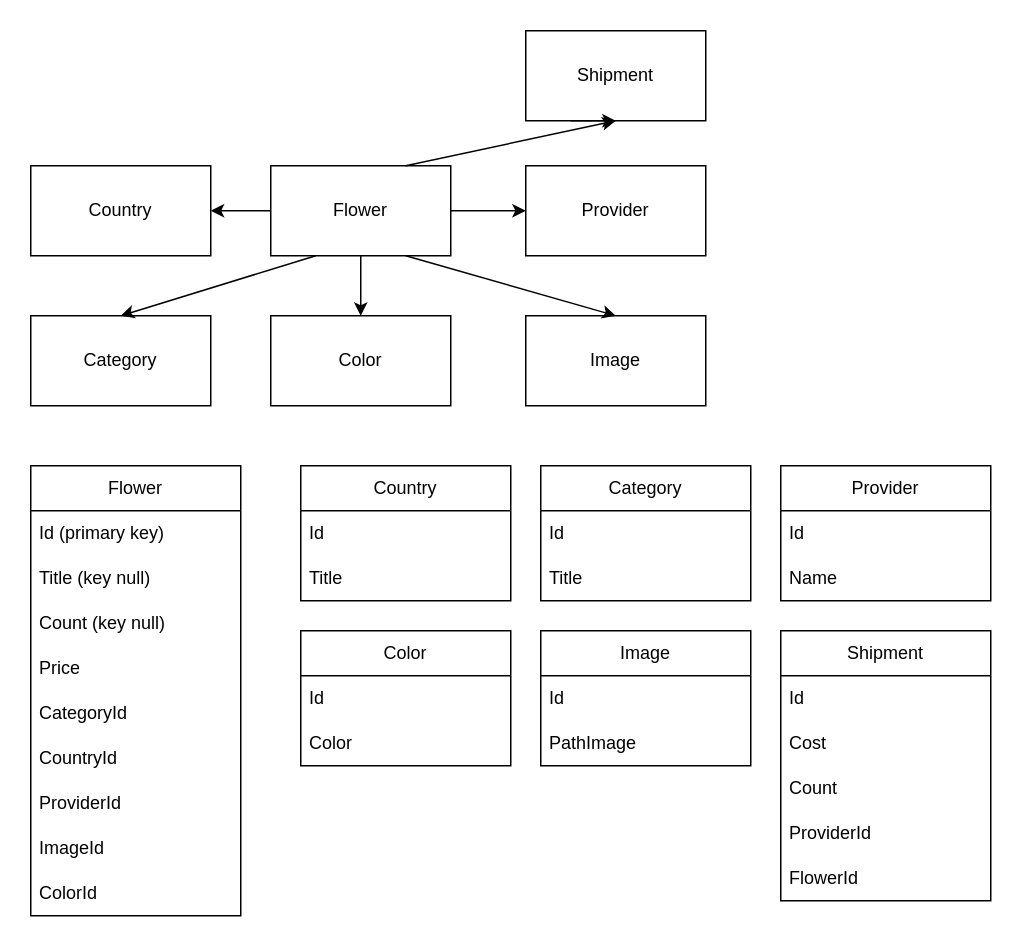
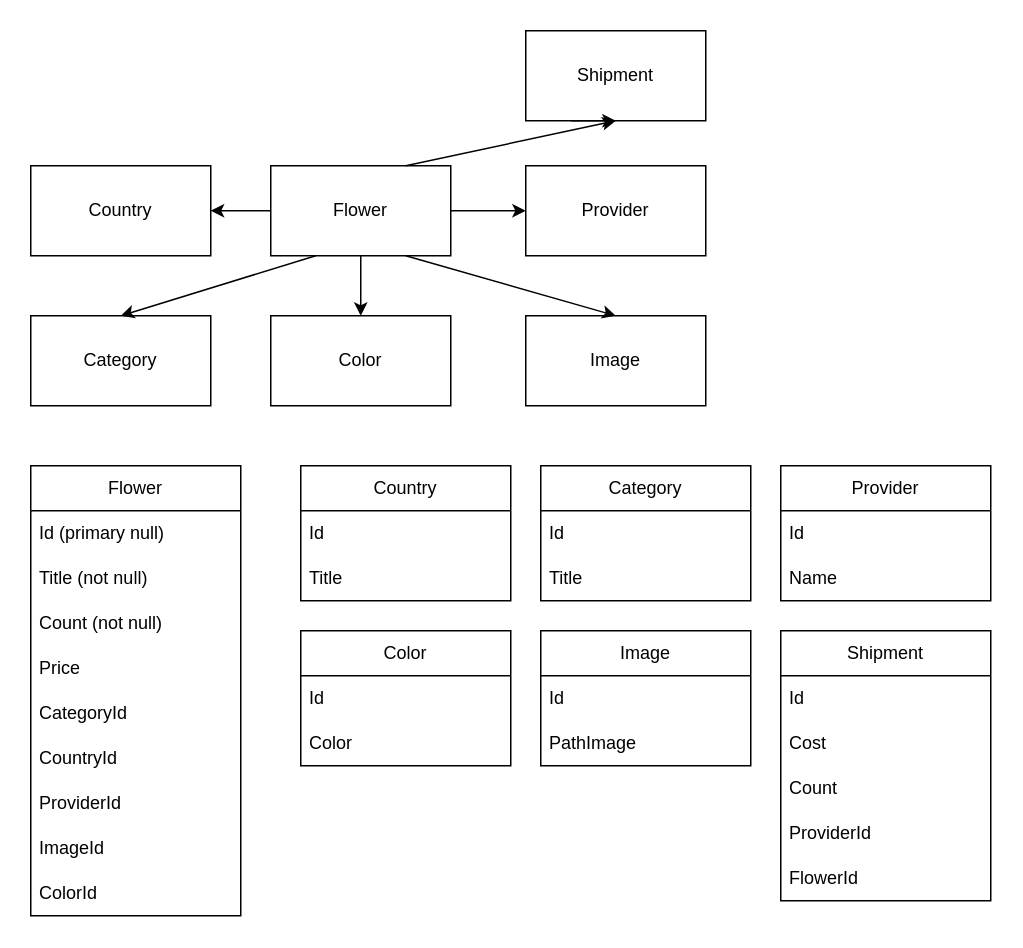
- <mxCell id="10" value="Id (primary key)" style="text;strokeColor=none;fillColor=none;align=left;verticalAlign=middle;spacingLeft=4;spacingRight=4;overflow=hidden;points=[[0,0.5],[1,0.5]];portConstraint=eastwest;rotatable=0;whiteSpace=wrap;html=1;" parent="9" vertex="1"><mxGeometry y="30" width="140" height="30" as="geometry" /></mxCell>
+ <mxCell id="10" value="Id (primary null)" style="text;strokeColor=none;fillColor=none;align=left;verticalAlign=middle;spacingLeft=4;spacingRight=4;overflow=hidden;points=[[0,0.5],[1,0.5]];portConstraint=eastwest;rotatable=0;whiteSpace=wrap;html=1;" parent="9" vertex="1"><mxGeometry y="30" width="140" height="30" as="geometry" /></mxCell>
- <mxCell id="11" value="Title (key null)" style="text;strokeColor=none;fillColor=none;align=left;verticalAlign=middle;spacingLeft=4;spacingRight=4;overflow=hidden;points=[[0,0.5],[1,0.5]];portConstraint=eastwest;rotatable=0;whiteSpace=wrap;html=1;" parent="9" vertex="1"><mxGeometry y="60" width="140" height="30" as="geometry" /></mxCell>
+ <mxCell id="11" value="Title (not null)" style="text;strokeColor=none;fillColor=none;align=left;verticalAlign=middle;spacingLeft=4;spacingRight=4;overflow=hidden;points=[[0,0.5],[1,0.5]];portConstraint=eastwest;rotatable=0;whiteSpace=wrap;html=1;" parent="9" vertex="1"><mxGeometry y="60" width="140" height="30" as="geometry" /></mxCell>
- <mxCell id="12" value="Count (key null)" style="text;strokeColor=none;fillColor=none;align=left;verticalAlign=middle;spacingLeft=4;spacingRight=4;overflow=hidden;points=[[0,0.5],[1,0.5]];portConstraint=eastwest;rotatable=0;whiteSpace=wrap;html=1;" parent="9" vertex="1"><mxGeometry y="90" width="140" height="30" as="geometry" /></mxCell>
+ <mxCell id="12" value="Count (not null)" style="text;strokeColor=none;fillColor=none;align=left;verticalAlign=middle;spacingLeft=4;spacingRight=4;overflow=hidden;points=[[0,0.5],[1,0.5]];portConstraint=eastwest;rotatable=0;whiteSpace=wrap;html=1;" parent="9" vertex="1"><mxGeometry y="90" width="140" height="30" as="geometry" /></mxCell>
